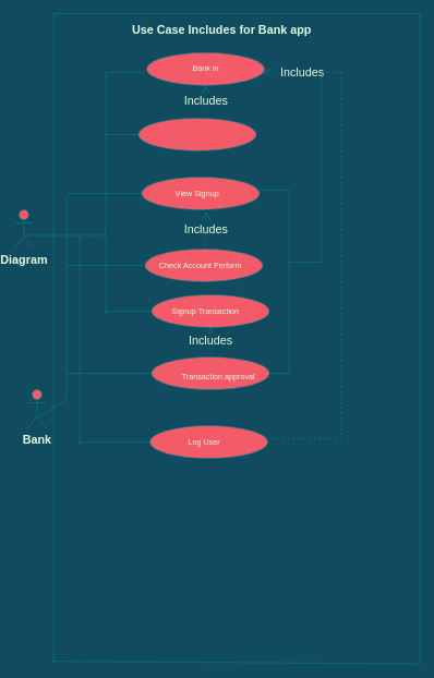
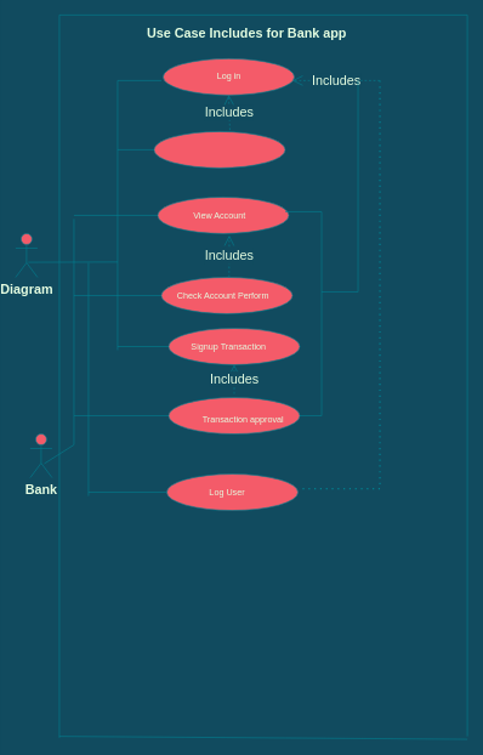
- <mxCell id="4" value="Bank in" style="ellipse;whiteSpace=wrap;html=1;fillColor=#F45B69;strokeColor=#028090;fontColor=#E4FDE1;" parent="1" vertex="1"><mxGeometry x="222.5" y="80" width="180" height="50" as="geometry" /></mxCell>
+ <mxCell id="4" value="Log in" style="ellipse;whiteSpace=wrap;html=1;fillColor=#F45B69;strokeColor=#028090;fontColor=#E4FDE1;" parent="1" vertex="1"><mxGeometry x="222.5" y="80" width="180" height="50" as="geometry" /></mxCell>
- <mxCell id="8" value="View Signup" style="text;html=1;strokeColor=none;fillColor=none;align=center;verticalAlign=middle;whiteSpace=wrap;rounded=0;fontColor=#E4FDE1;" parent="1" vertex="1"><mxGeometry x="245" y="280" width="110" height="30" as="geometry" /></mxCell>
+ <mxCell id="8" value="View Account" style="text;html=1;strokeColor=none;fillColor=none;align=center;verticalAlign=middle;whiteSpace=wrap;rounded=0;fontColor=#E4FDE1;" parent="1" vertex="1"><mxGeometry x="245" y="280" width="110" height="30" as="geometry" /></mxCell>
